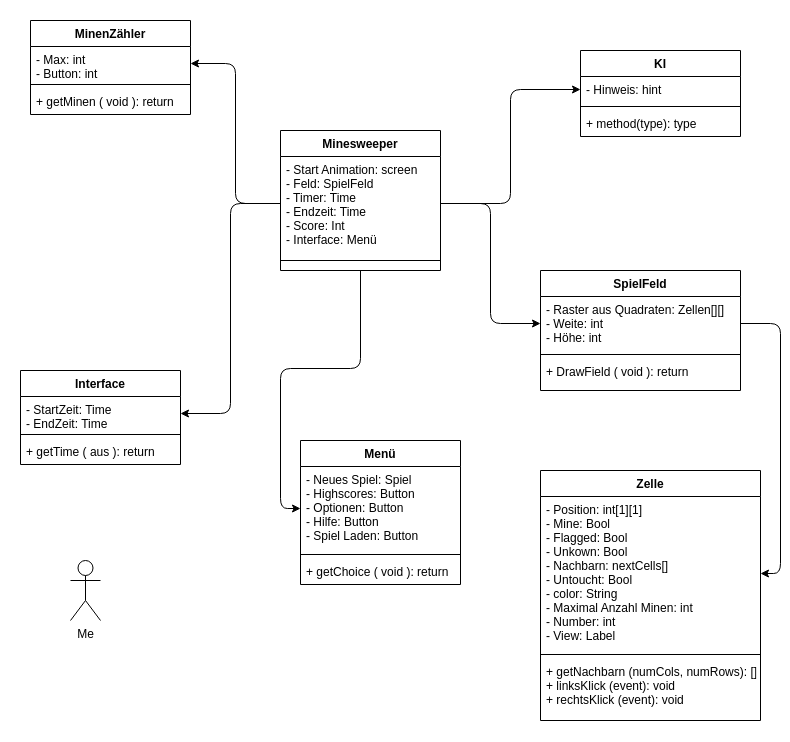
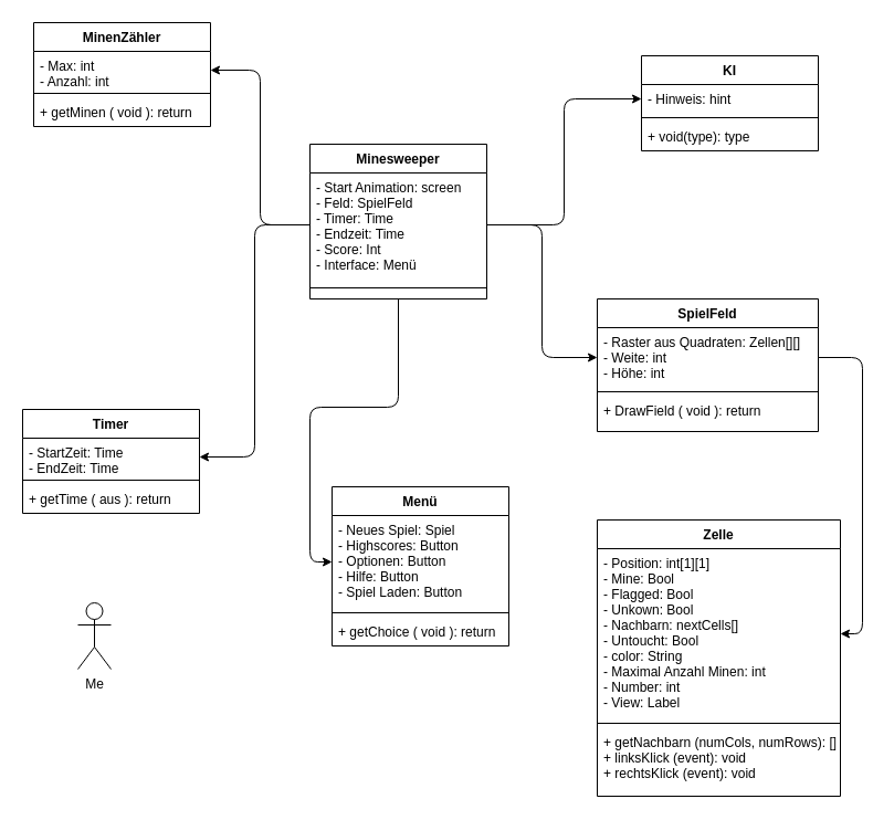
- <mxCell id="30" value="- Max: int&#10;- Button: int" style="text;strokeColor=none;fillColor=none;align=left;verticalAlign=top;spacingLeft=4;spacingRight=4;overflow=hidden;rotatable=0;points=[[0,0.5],[1,0.5]];portConstraint=eastwest;" parent="29" vertex="1"><mxGeometry y="26" width="160" height="34" as="geometry" /></mxCell>
+ <mxCell id="30" value="- Max: int&#10;- Anzahl: int" style="text;strokeColor=none;fillColor=none;align=left;verticalAlign=top;spacingLeft=4;spacingRight=4;overflow=hidden;rotatable=0;points=[[0,0.5],[1,0.5]];portConstraint=eastwest;" parent="29" vertex="1"><mxGeometry y="26" width="160" height="34" as="geometry" /></mxCell>
- <mxCell id="28" value="+ method(type): type" style="text;strokeColor=none;fillColor=none;align=left;verticalAlign=top;spacingLeft=4;spacingRight=4;overflow=hidden;rotatable=0;points=[[0,0.5],[1,0.5]];portConstraint=eastwest;" parent="25" vertex="1"><mxGeometry y="60" width="160" height="26" as="geometry" /></mxCell>
+ <mxCell id="28" value="+ void(type): type" style="text;strokeColor=none;fillColor=none;align=left;verticalAlign=top;spacingLeft=4;spacingRight=4;overflow=hidden;rotatable=0;points=[[0,0.5],[1,0.5]];portConstraint=eastwest;" parent="25" vertex="1"><mxGeometry y="60" width="160" height="26" as="geometry" /></mxCell>
- <mxCell id="14" value="Interface" style="swimlane;fontStyle=1;align=center;verticalAlign=top;childLayout=stackLayout;horizontal=1;startSize=26;horizontalStack=0;resizeParent=1;resizeParentMax=0;resizeLast=0;collapsible=1;marginBottom=0;rounded=0;sketch=0;" parent="1" vertex="1"><mxGeometry x="20" y="370" width="160" height="94" as="geometry" /></mxCell>
+ <mxCell id="14" value="Timer" style="swimlane;fontStyle=1;align=center;verticalAlign=top;childLayout=stackLayout;horizontal=1;startSize=26;horizontalStack=0;resizeParent=1;resizeParentMax=0;resizeLast=0;collapsible=1;marginBottom=0;rounded=0;sketch=0;" parent="1" vertex="1"><mxGeometry x="20" y="370" width="160" height="94" as="geometry" /></mxCell>
- <mxCell id="35" value="Me" style="shape=umlActor;verticalLabelPosition=bottom;verticalAlign=top;html=1;rounded=0;sketch=0;" parent="1" vertex="1"><mxGeometry x="70" y="560" width="30" height="60" as="geometry" /></mxCell>
+ <mxCell id="35" value="Me" style="shape=umlActor;verticalLabelPosition=bottom;verticalAlign=top;html=1;rounded=0;sketch=0;" parent="1" vertex="1"><mxGeometry x="70" y="545" width="30" height="60" as="geometry" /></mxCell>
